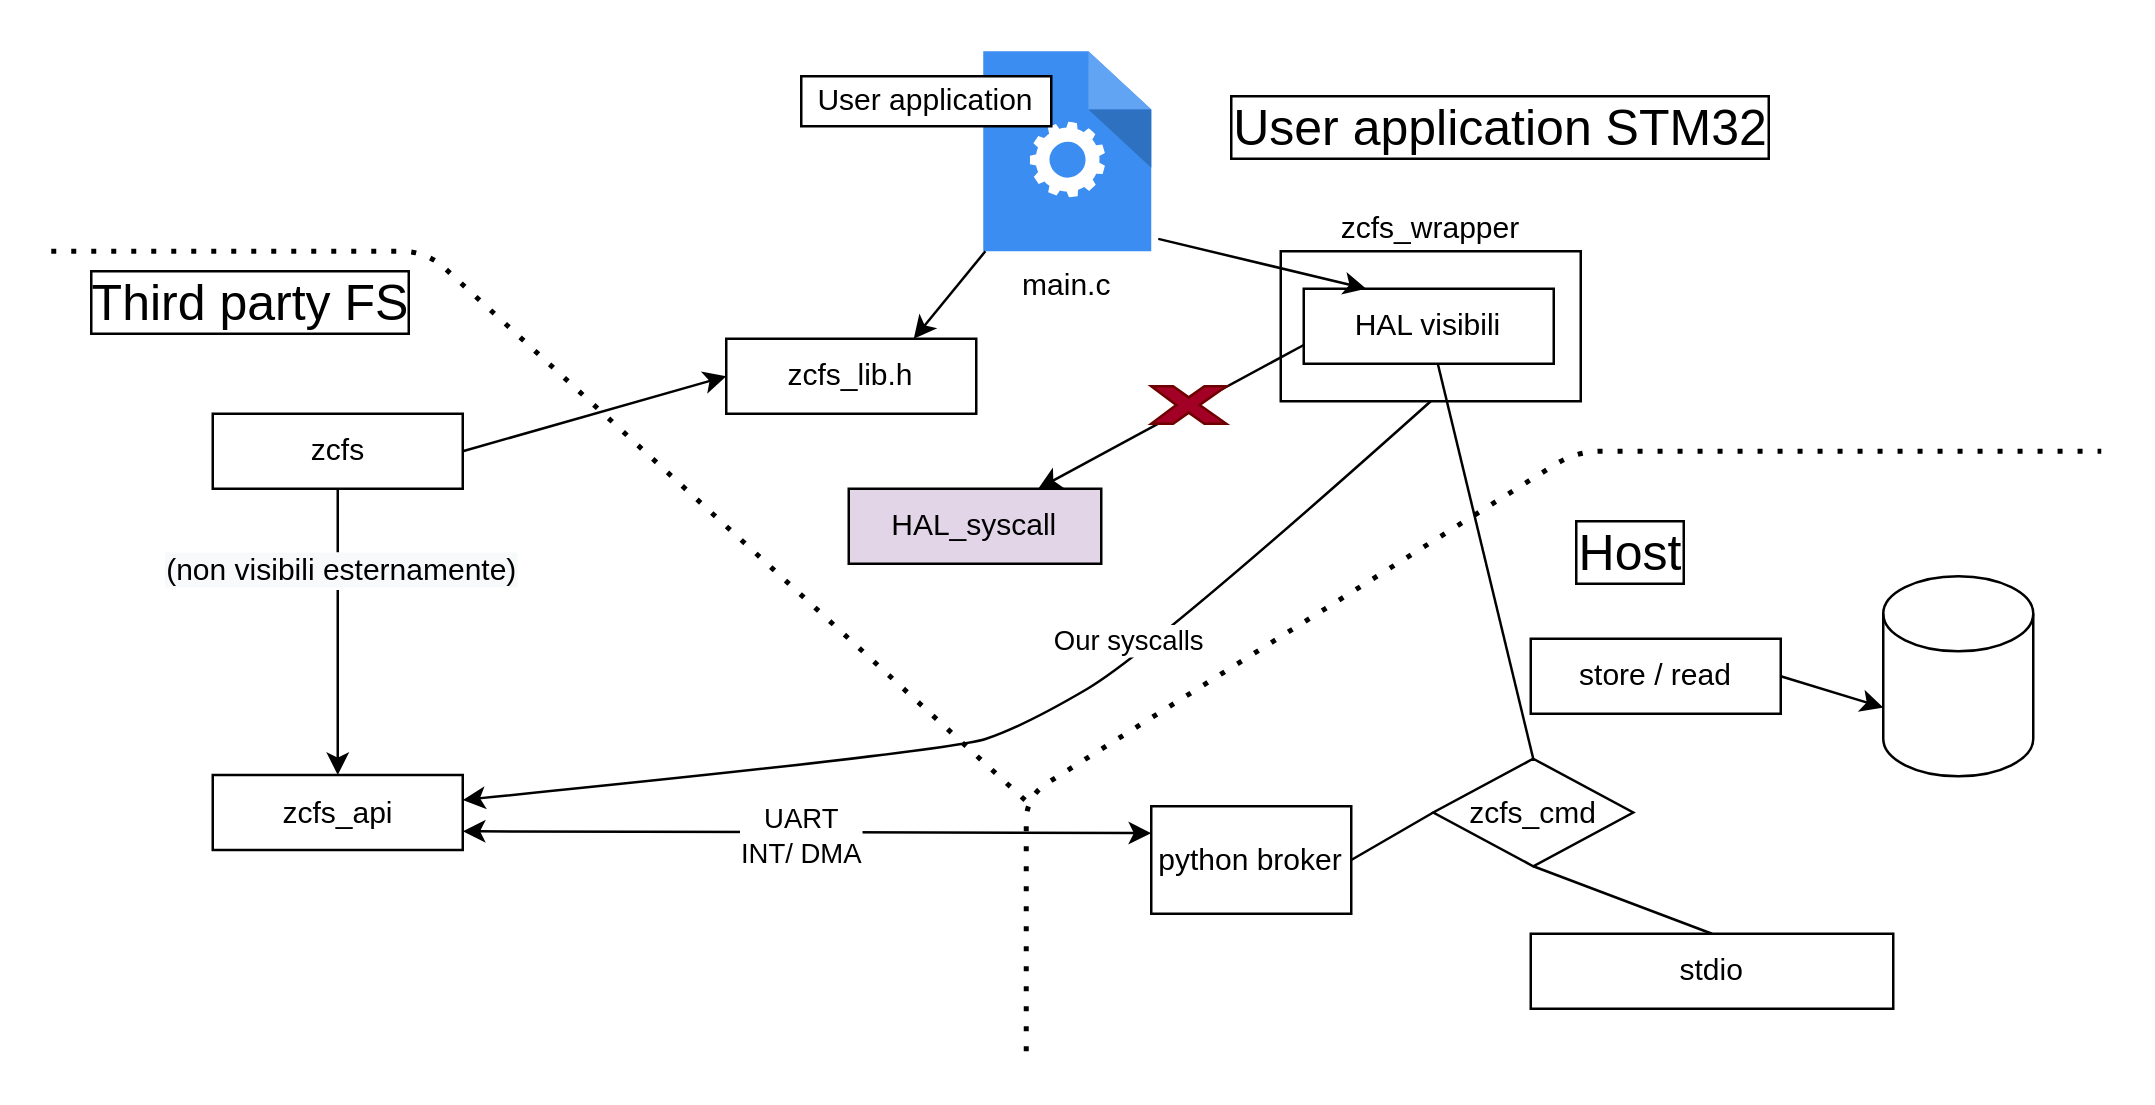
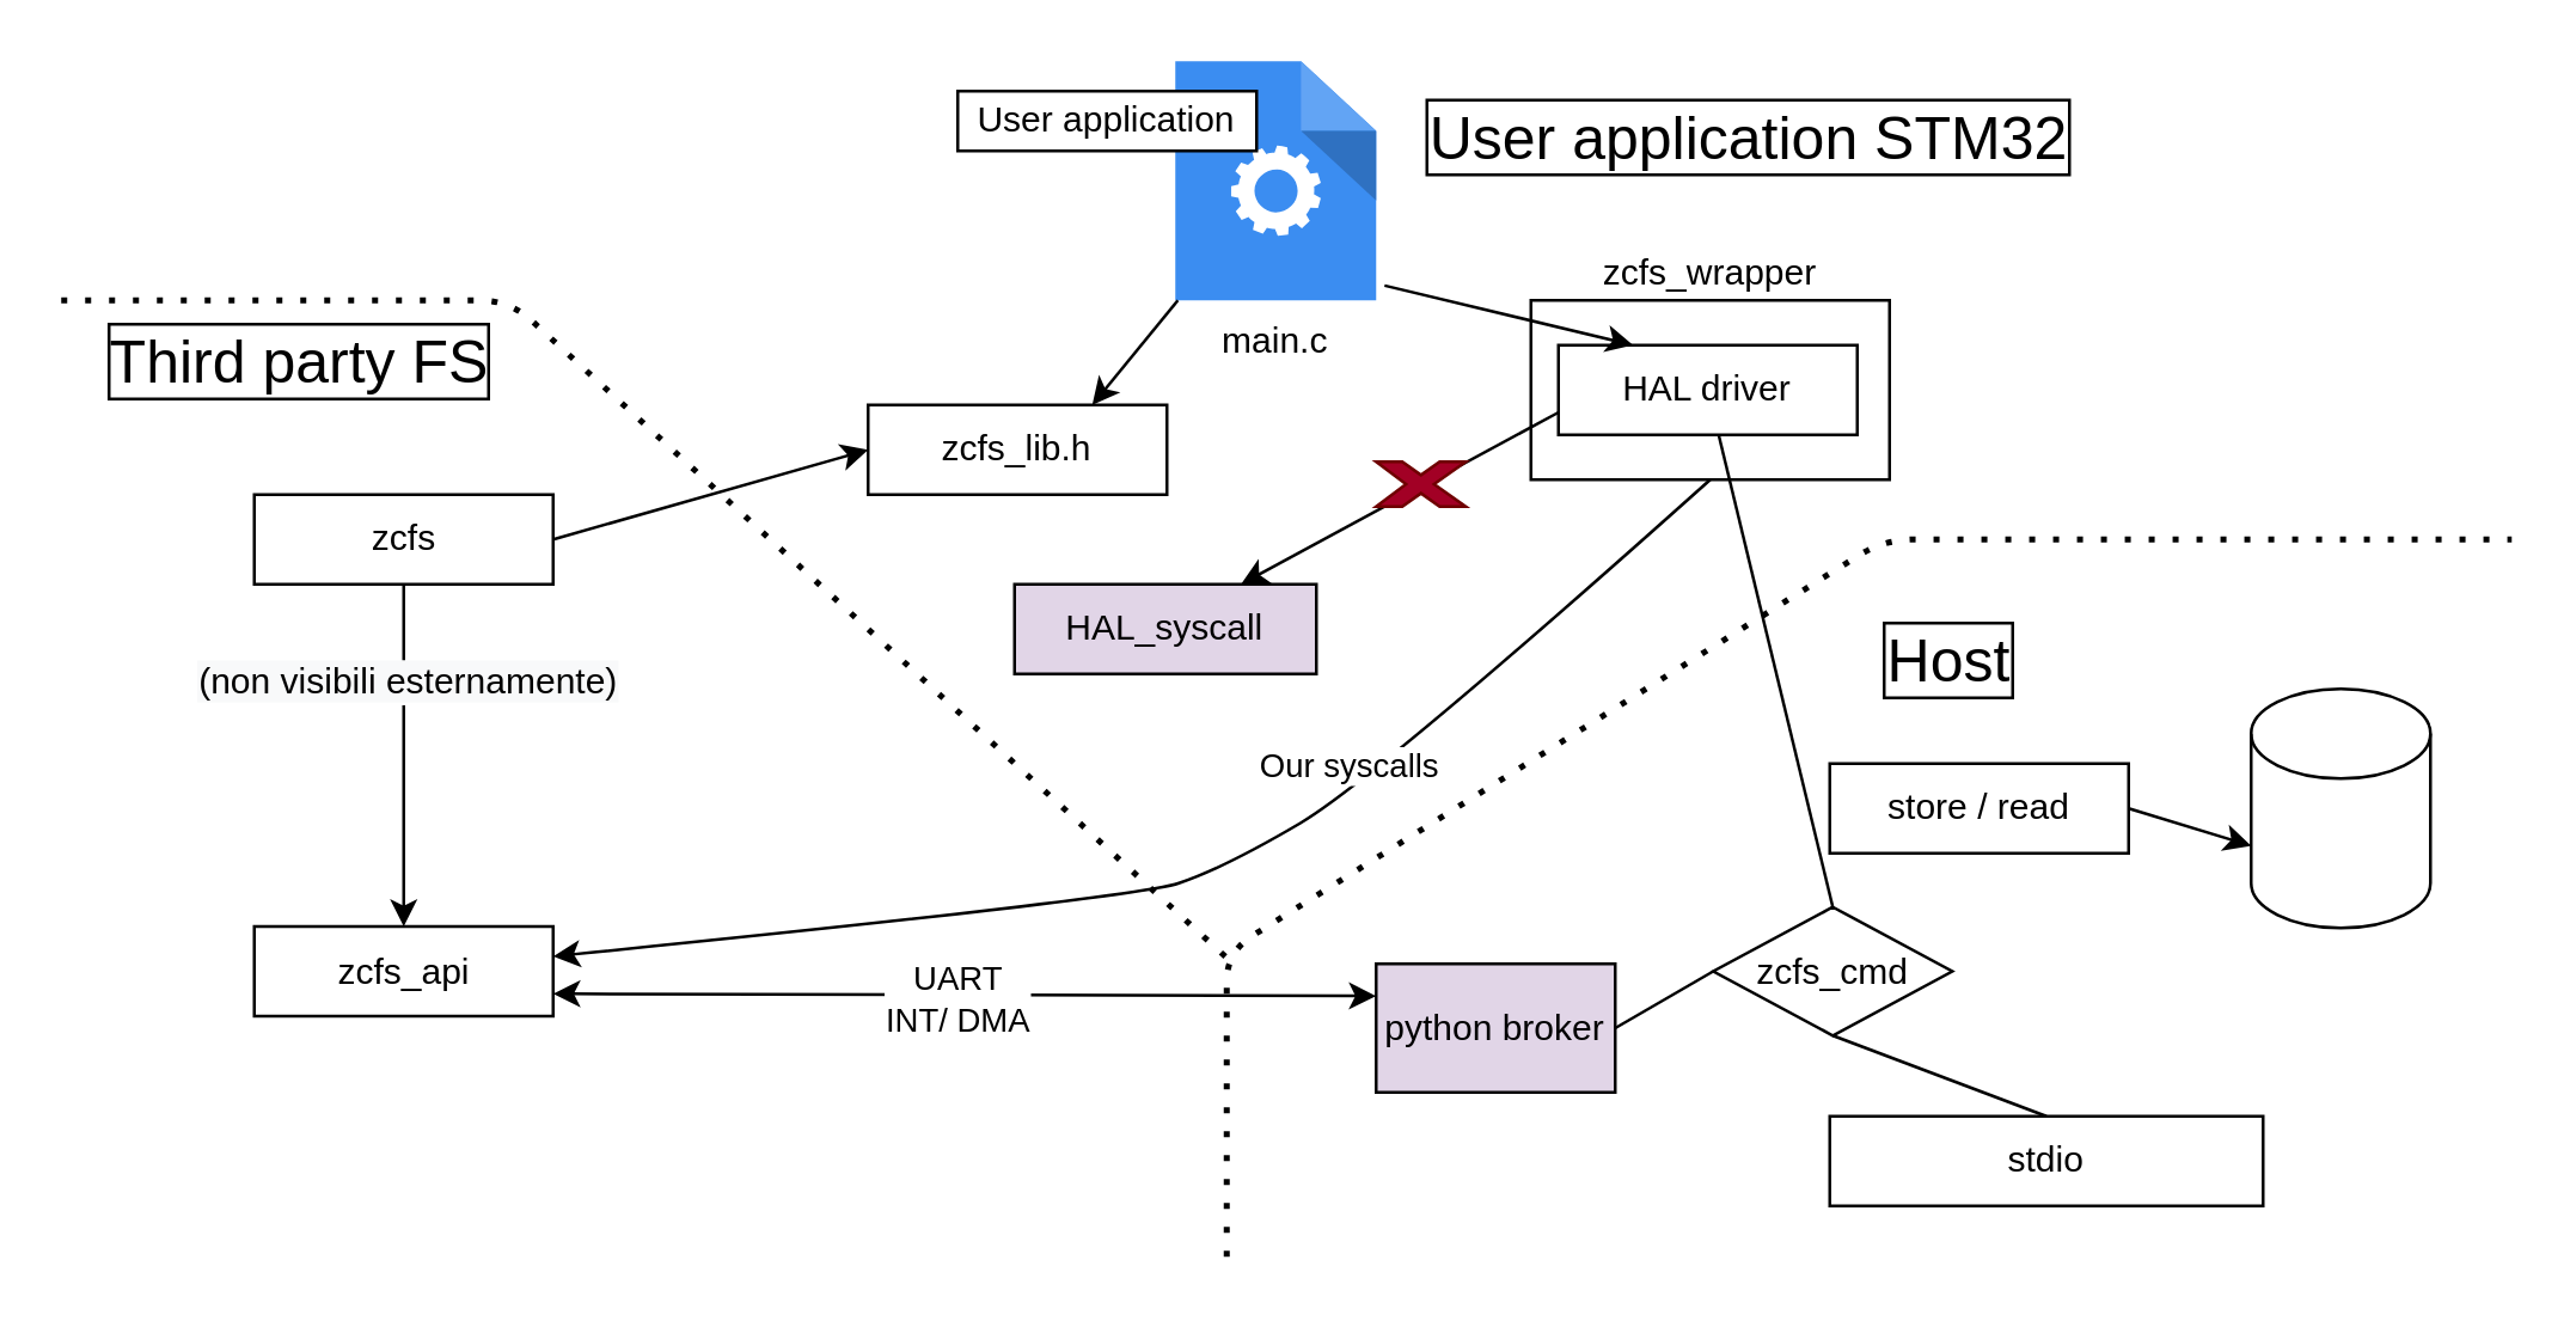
- <mxCell id="32" value="User application STM32" style="text;html=1;strokeColor=none;fillColor=none;align=center;verticalAlign=middle;whiteSpace=wrap;rounded=0;labelBackgroundColor=none;fontSize=20;labelBorderColor=#000000;fontColor=#000000;" parent="1" vertex="1"><mxGeometry x="483" y="40" width="234" height="20" as="geometry" /></mxCell>
+ <mxCell id="32" value="User application STM32" style="text;html=1;strokeColor=none;fillColor=none;align=center;verticalAlign=middle;whiteSpace=wrap;rounded=0;labelBackgroundColor=none;fontSize=20;labelBorderColor=#000000;fontColor=#000000;" parent="1" vertex="1"><mxGeometry x="468" y="35" width="234" height="20" as="geometry" /></mxCell>
- <mxCell id="6" value="HAL visibili" style="rounded=0;whiteSpace=wrap;html=1;" parent="1" vertex="1"><mxGeometry x="521" y="115" width="100" height="30" as="geometry" /></mxCell>
+ <mxCell id="6" value="HAL driver" style="rounded=0;whiteSpace=wrap;html=1;" parent="1" vertex="1"><mxGeometry x="521" y="115" width="100" height="30" as="geometry" /></mxCell>
- <mxCell id="19" value="python broker" style="rounded=0;whiteSpace=wrap;html=1;" parent="1" vertex="1"><mxGeometry x="460" y="322" width="80" height="43" as="geometry" /></mxCell>
+ <mxCell id="19" value="python broker" style="rounded=0;whiteSpace=wrap;html=1;fillColor=#e1d5e7;" parent="1" vertex="1"><mxGeometry x="460" y="322" width="80" height="43" as="geometry" /></mxCell>
